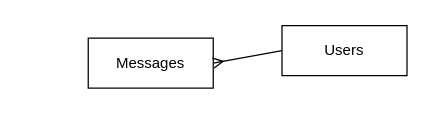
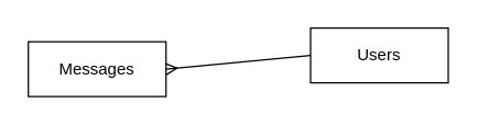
- <mxCell id="3" value="Messages" style="whiteSpace=wrap;html=1;align=center;" parent="1" vertex="1"><mxGeometry x="70" y="30" width="100" height="40" as="geometry" /></mxCell>
+ <mxCell id="3" value="Messages" style="whiteSpace=wrap;html=1;align=center;" parent="1" vertex="1"><mxGeometry x="20" y="30" width="100" height="40" as="geometry" /></mxCell>
